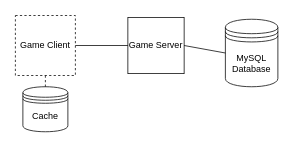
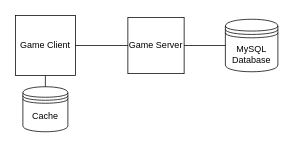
- <mxCell id="4" value="Game Client" style="whiteSpace=wrap;html=1;aspect=fixed;dashed=1;" vertex="1" parent="1"><mxGeometry x="20" y="20" width="80" height="80" as="geometry" /></mxCell>
+ <mxCell id="4" value="Game Client" style="whiteSpace=wrap;html=1;aspect=fixed;" vertex="1" parent="1"><mxGeometry x="20" y="20" width="80" height="80" as="geometry" /></mxCell>
- <mxCell id="3" value="MySQL Database" style="shape=datastore;whiteSpace=wrap;html=1;" vertex="1" parent="1"><mxGeometry x="300" y="25" width="70" height="90" as="geometry" /></mxCell>
+ <mxCell id="3" value="MySQL Database" style="shape=datastore;whiteSpace=wrap;html=1;" vertex="1" parent="1"><mxGeometry x="300" y="25" width="70" height="70" as="geometry" /></mxCell>
- <mxCell id="8" value="" style="endArrow=none;html=1;rounded=0;exitX=0.5;exitY=0;exitDx=0;exitDy=0;entryX=0.5;entryY=1;entryDx=0;entryDy=0;dashed=1;" edge="1" parent="1" source="7" target="4"><mxGeometry width="50" height="50" relative="1" as="geometry"><mxPoint x="120" y="80" as="sourcePoint" /><mxPoint x="190" y="80" as="targetPoint" /></mxGeometry></mxCell>
+ <mxCell id="8" value="" style="endArrow=none;html=1;rounded=0;exitX=0.5;exitY=0;exitDx=0;exitDy=0;entryX=0.5;entryY=1;entryDx=0;entryDy=0;" edge="1" parent="1" source="7" target="4"><mxGeometry width="50" height="50" relative="1" as="geometry"><mxPoint x="120" y="80" as="sourcePoint" /><mxPoint x="190" y="80" as="targetPoint" /></mxGeometry></mxCell>
